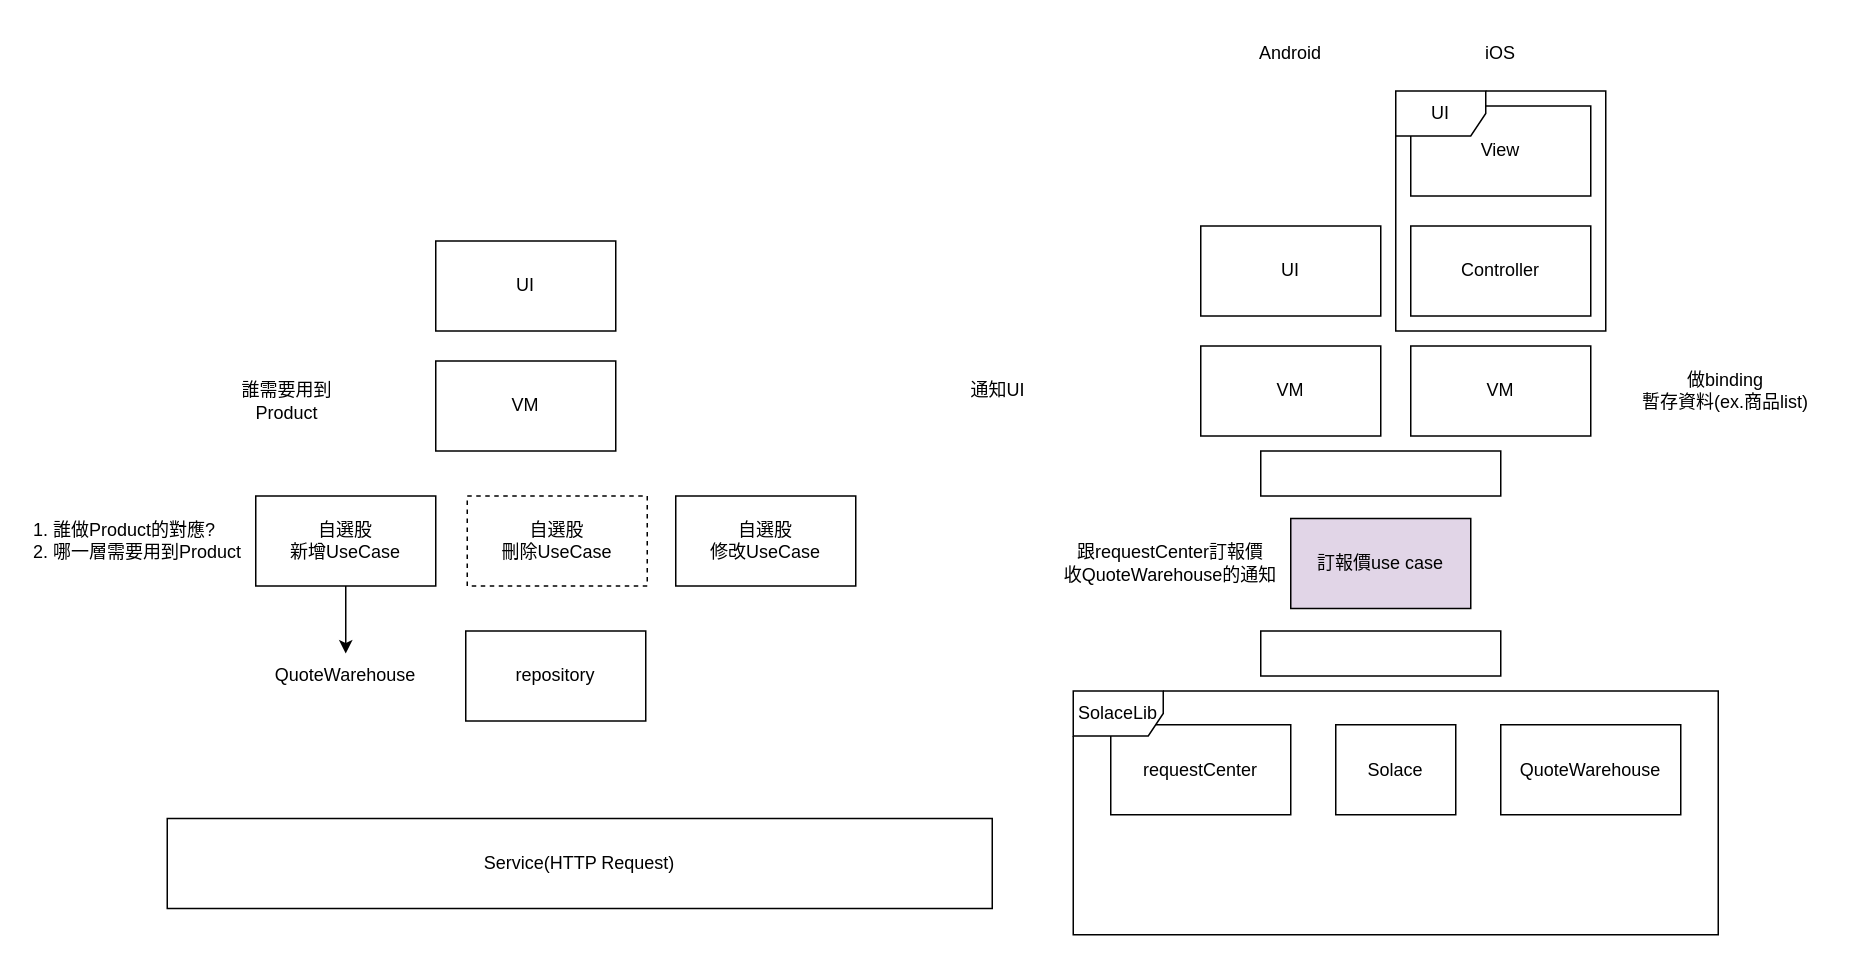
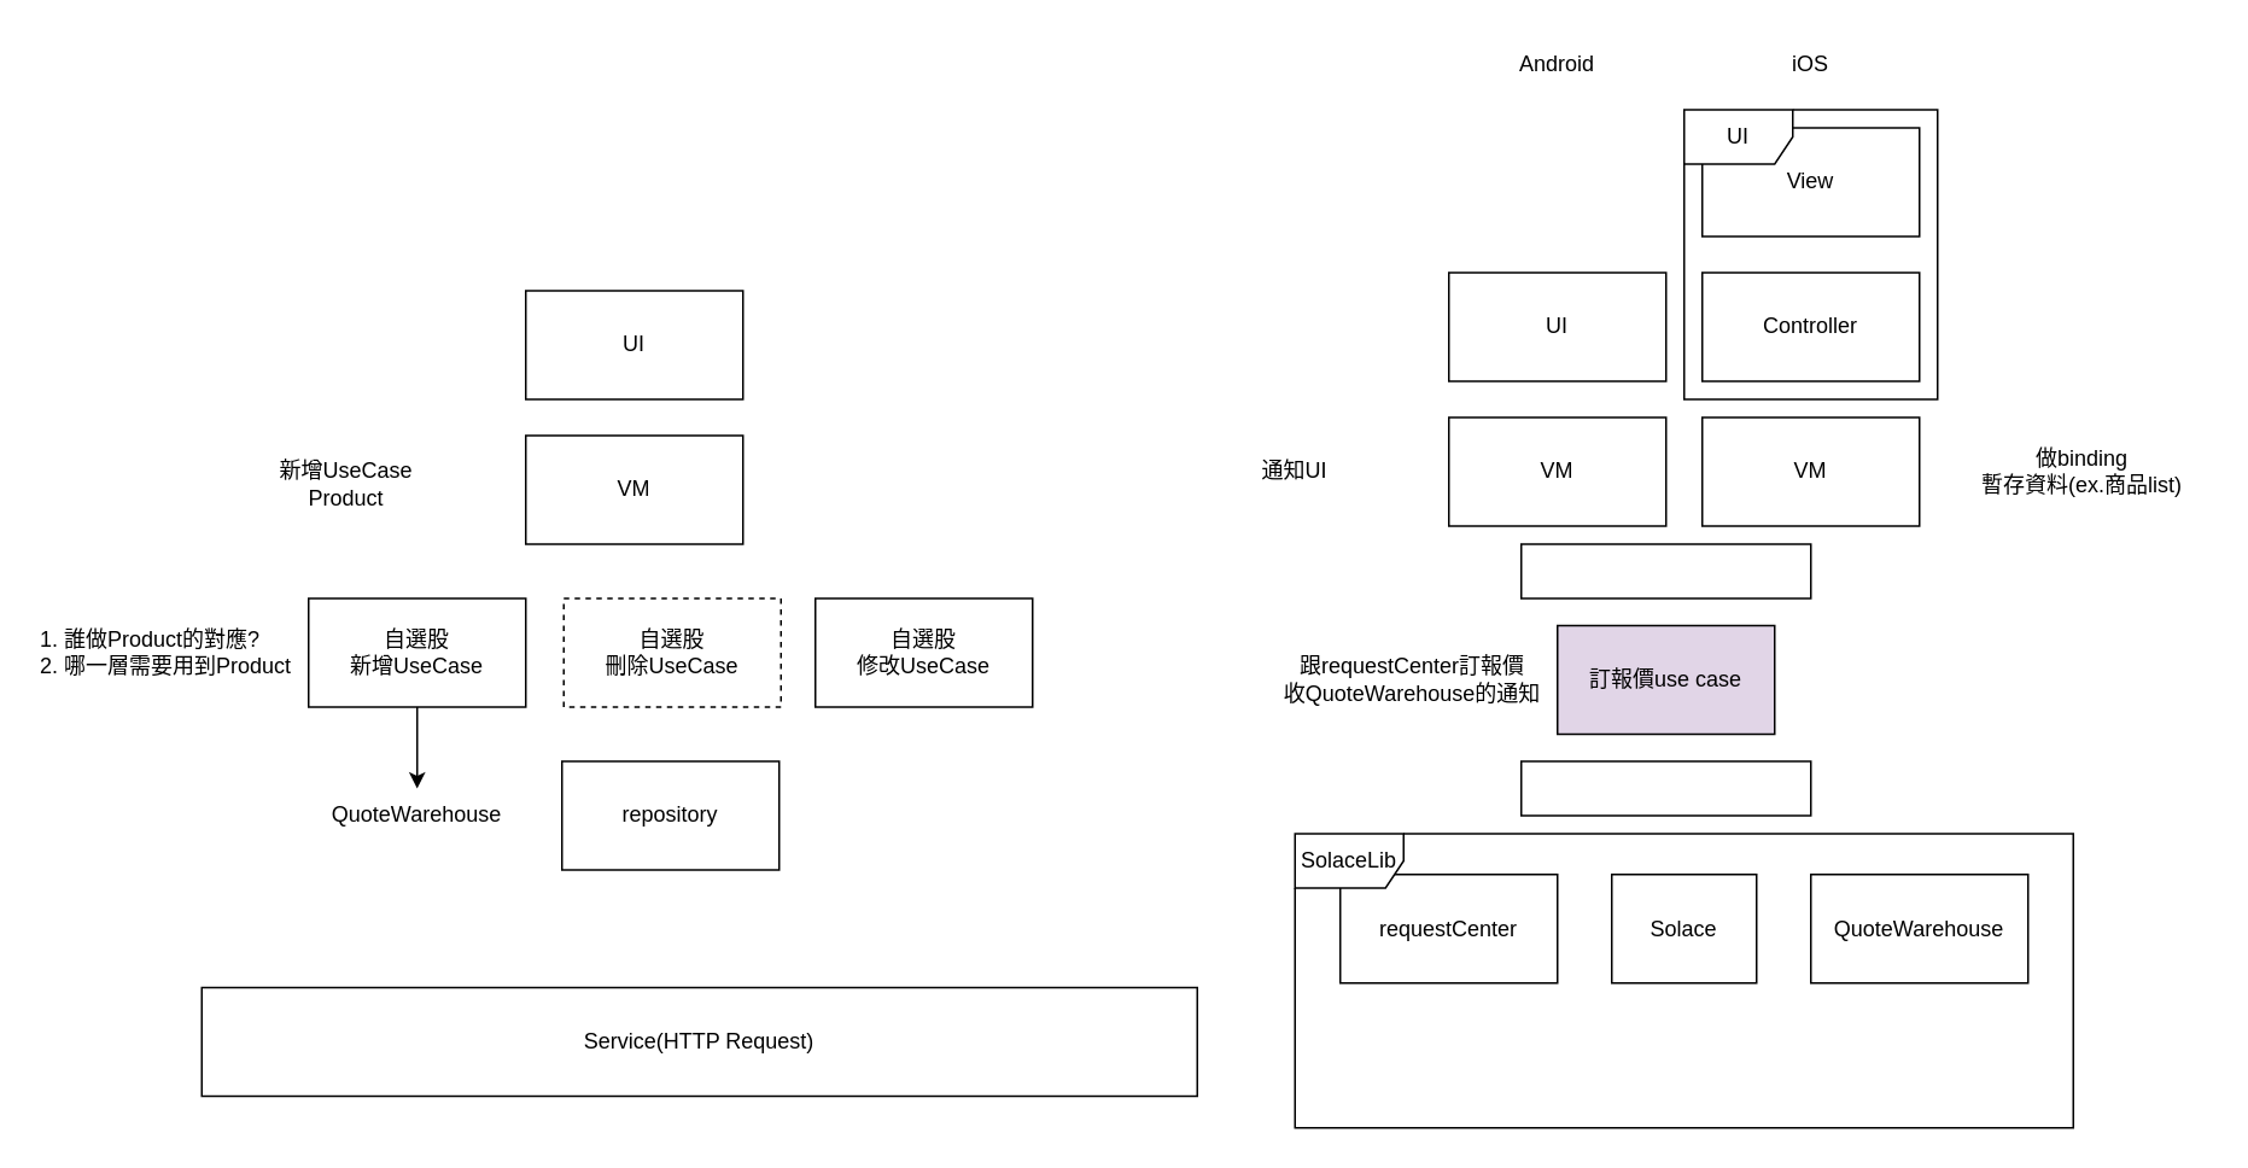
- <mxCell id="8" value="&lt;br&gt;誰需要用到&lt;br&gt;Product" style="text;html=1;strokeColor=none;fillColor=none;align=center;verticalAlign=middle;whiteSpace=wrap;rounded=0;" vertex="1" parent="1"><mxGeometry x="116" y="250" width="150" height="20" as="geometry" /></mxCell>
+ <mxCell id="8" value="&lt;br&gt;新增UseCase&lt;br&gt;Product" style="text;html=1;strokeColor=none;fillColor=none;align=center;verticalAlign=middle;whiteSpace=wrap;rounded=0;" vertex="1" parent="1"><mxGeometry x="116" y="250" width="150" height="20" as="geometry" /></mxCell>
- <mxCell id="28" value="通知UI" style="text;html=1;strokeColor=none;fillColor=none;align=center;verticalAlign=middle;whiteSpace=wrap;rounded=0;" vertex="1" parent="1"><mxGeometry x="610" y="245" width="110" height="30" as="geometry" /></mxCell>
+ <mxCell id="28" value="通知UI" style="text;html=1;strokeColor=none;fillColor=none;align=center;verticalAlign=middle;whiteSpace=wrap;rounded=0;" vertex="1" parent="1"><mxGeometry x="660" y="245" width="110" height="30" as="geometry" /></mxCell>
